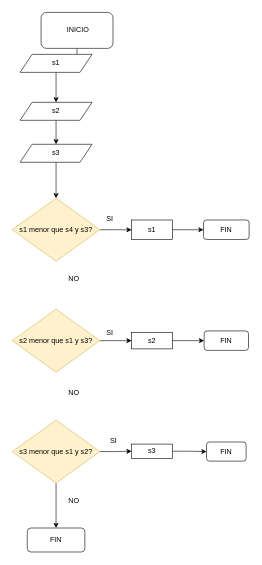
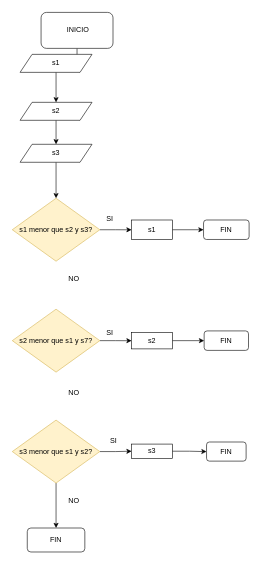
- <mxCell id="11" value="s1 menor que s4 y s3?" style="rhombus;whiteSpace=wrap;html=1;fillColor=#fff2cc;strokeColor=#d6b656;" vertex="1" parent="1"><mxGeometry x="20" y="330" width="146" height="105" as="geometry" /></mxCell>
+ <mxCell id="11" value="s1 menor que s2 y s3?" style="rhombus;whiteSpace=wrap;html=1;fillColor=#fff2cc;strokeColor=#d6b656;" vertex="1" parent="1"><mxGeometry x="20" y="330" width="146" height="105" as="geometry" /></mxCell>
- <mxCell id="15" value="s2 menor que s1 y s3?" style="rhombus;whiteSpace=wrap;html=1;fillColor=#fff2cc;strokeColor=#d6b656;" vertex="1" parent="1"><mxGeometry x="20" y="515" width="146" height="105" as="geometry" /></mxCell>
+ <mxCell id="15" value="s2 menor que s1 y s7?" style="rhombus;whiteSpace=wrap;html=1;fillColor=#fff2cc;strokeColor=#d6b656;" vertex="1" parent="1"><mxGeometry x="20" y="515" width="146" height="105" as="geometry" /></mxCell>
